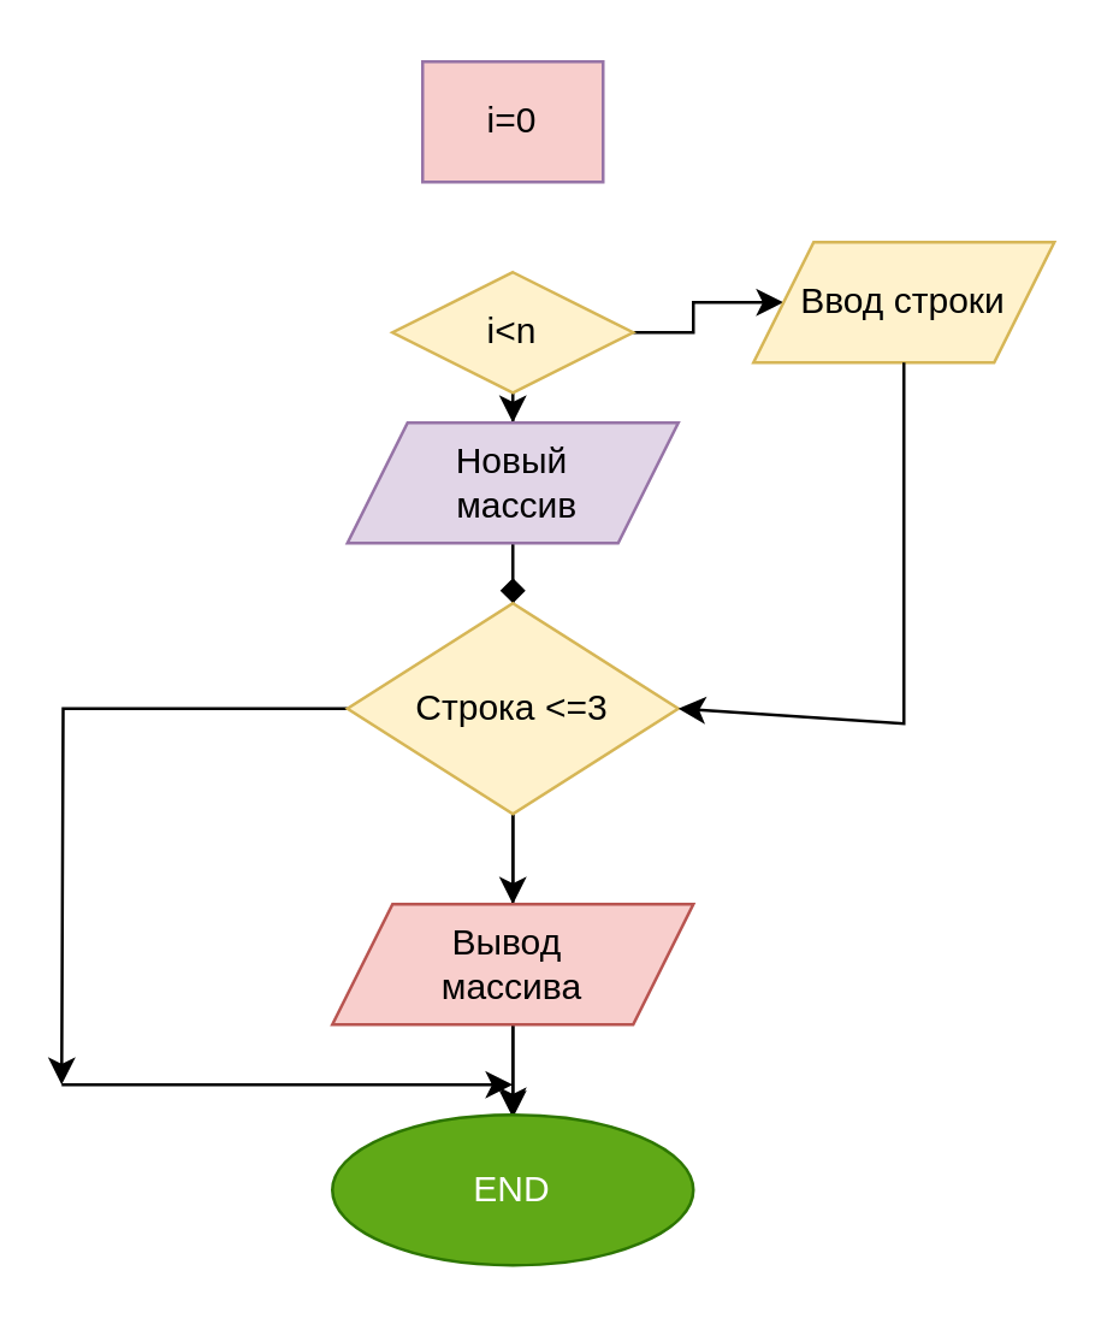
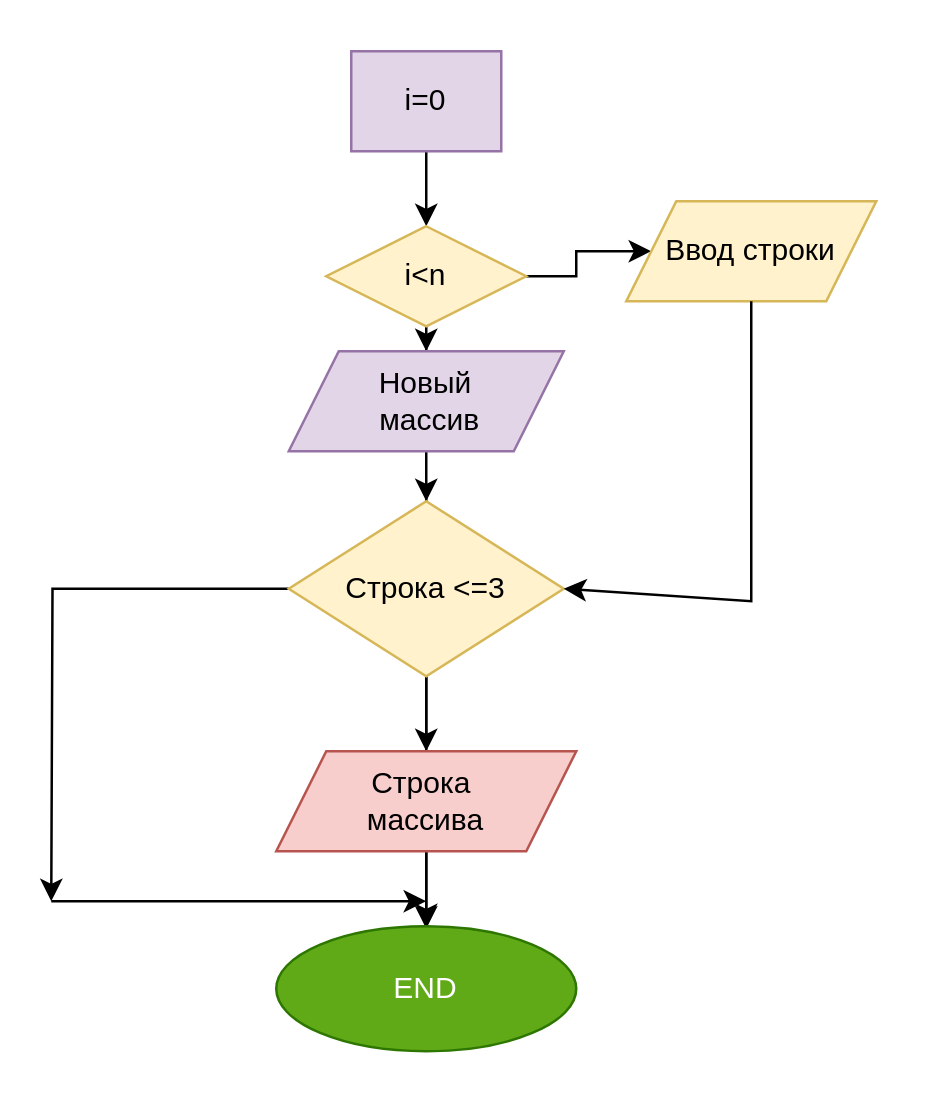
- <mxCell id="3" value="i=0" style="rounded=0;whiteSpace=wrap;html=1;fillColor=#f8cecc;strokeColor=#9673a6;" vertex="1" parent="1"><mxGeometry x="140" y="20" width="60" height="40" as="geometry" /></mxCell>
+ <mxCell id="3" value="i=0" style="rounded=0;whiteSpace=wrap;html=1;fillColor=#e1d5e7;strokeColor=#9673a6;" vertex="1" parent="1"><mxGeometry x="140" y="20" width="60" height="40" as="geometry" /></mxCell>
+ <mxCell id="2" value="" style="edgeStyle=orthogonalEdgeStyle;rounded=0;orthogonalLoop=1;jettySize=auto;html=1;" edge="1" parent="1" source="3" target="6"><mxGeometry relative="1" as="geometry" /></mxCell>
- <mxCell id="8" value="" style="edgeStyle=orthogonalEdgeStyle;rounded=0;orthogonalLoop=1;jettySize=auto;html=1;endArrow=diamond;" edge="1" parent="1" source="9" target="13"><mxGeometry relative="1" as="geometry" /></mxCell>
+ <mxCell id="8" value="" style="edgeStyle=orthogonalEdgeStyle;rounded=0;orthogonalLoop=1;jettySize=auto;html=1;" edge="1" parent="1" source="9" target="13"><mxGeometry relative="1" as="geometry" /></mxCell>
- <mxCell id="15" value="Вывод&amp;nbsp;&lt;div&gt;массива&lt;/div&gt;" style="shape=parallelogram;perimeter=parallelogramPerimeter;whiteSpace=wrap;html=1;fixedSize=1;fillColor=#f8cecc;strokeColor=#b85450;" vertex="1" parent="1"><mxGeometry x="110" y="300" width="120" height="40" as="geometry" /></mxCell>
+ <mxCell id="15" value="Строка&amp;nbsp;&lt;div&gt;массива&lt;/div&gt;" style="shape=parallelogram;perimeter=parallelogramPerimeter;whiteSpace=wrap;html=1;fixedSize=1;fillColor=#f8cecc;strokeColor=#b85450;" vertex="1" parent="1"><mxGeometry x="110" y="300" width="120" height="40" as="geometry" /></mxCell>
